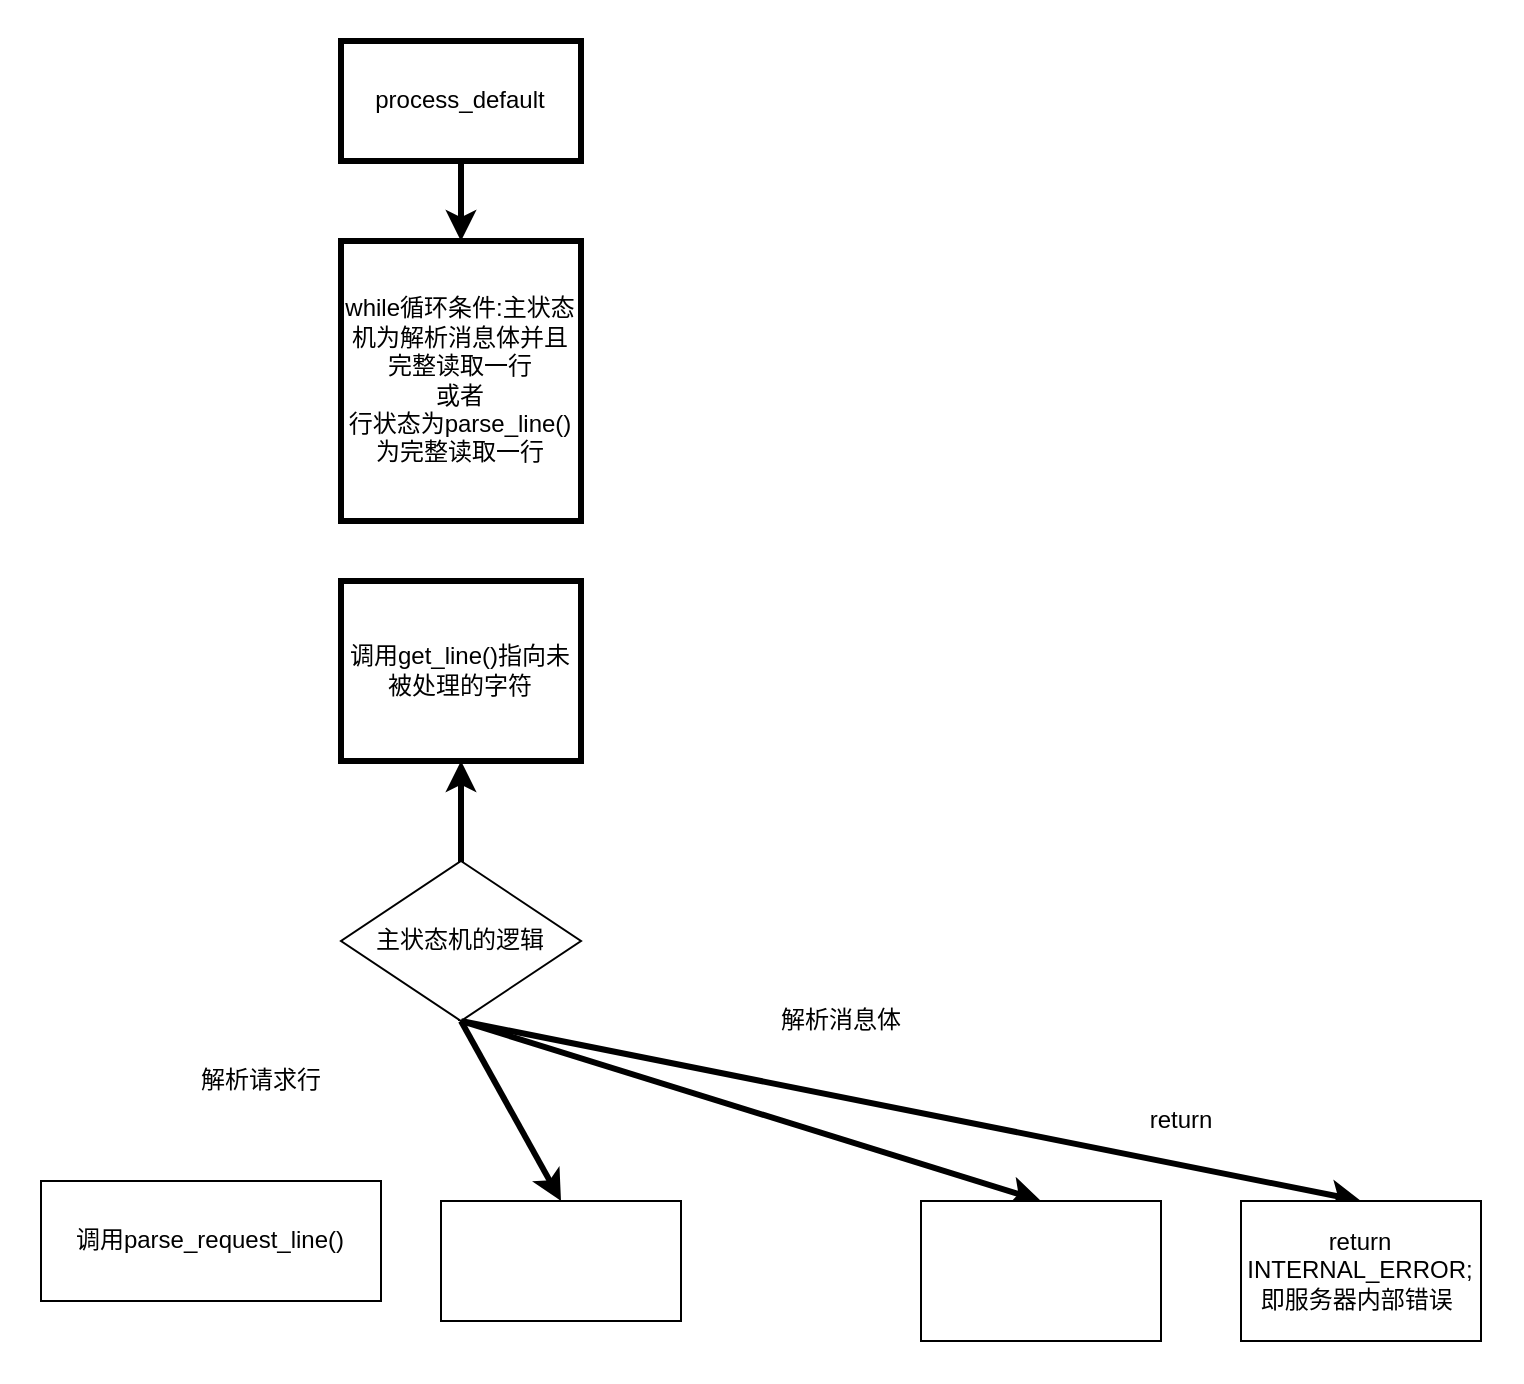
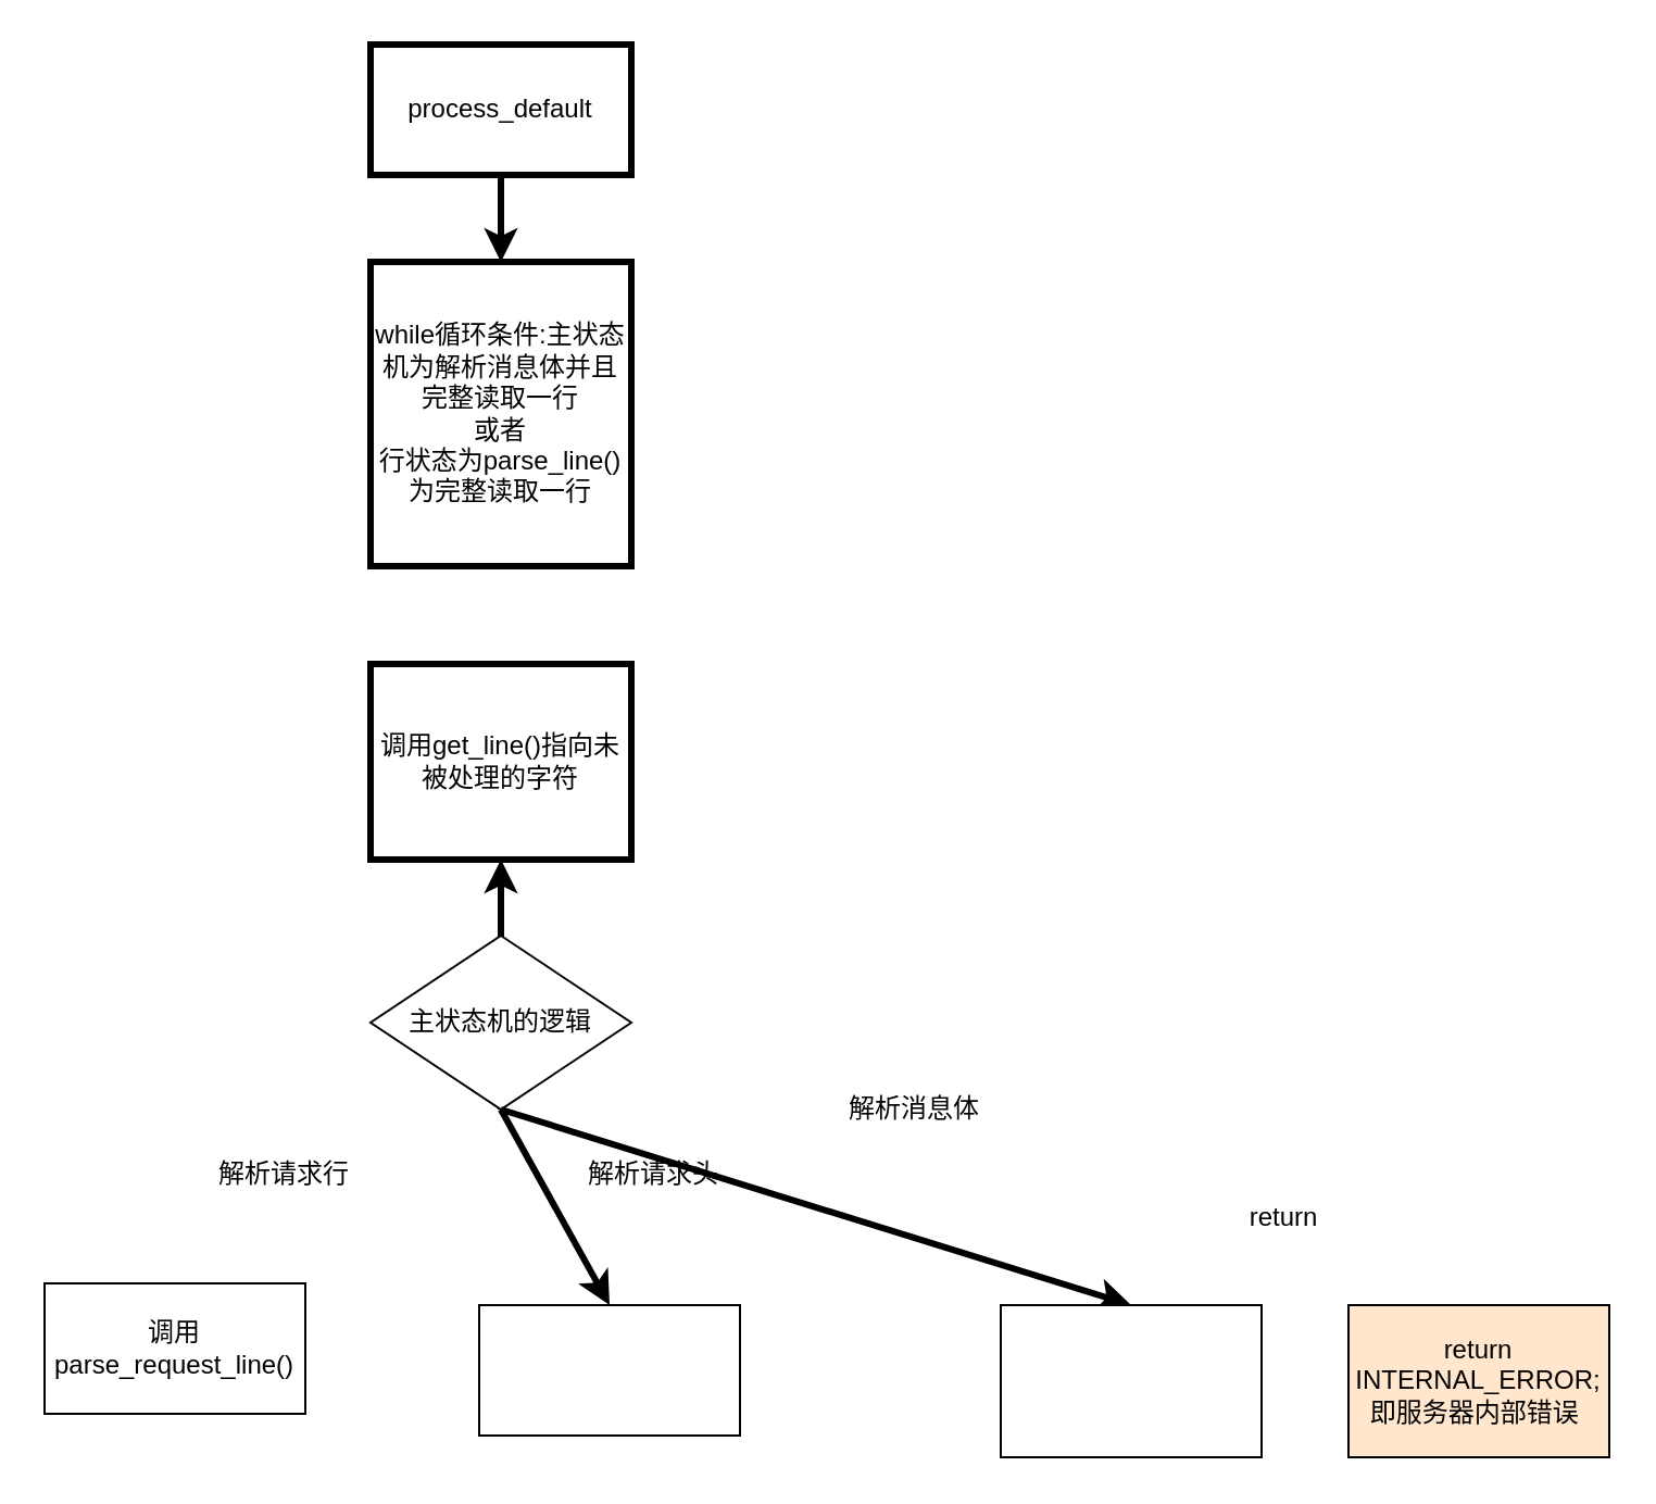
- <mxCell id="5" value="调用get_line()指向未被处理的字符" style="whiteSpace=wrap;html=1;strokeColor=#000000;strokeWidth=3;" vertex="1" parent="1"><mxGeometry x="170" y="290" width="120" height="90" as="geometry" /></mxCell>
+ <mxCell id="5" value="调用get_line()指向未被处理的字符" style="whiteSpace=wrap;html=1;strokeColor=#000000;strokeWidth=3;" vertex="1" parent="1"><mxGeometry x="170" y="305" width="120" height="90" as="geometry" /></mxCell>
+ <mxCell id="13" value="解析请求头" style="text;html=1;align=center;verticalAlign=middle;resizable=0;points=[];autosize=1;strokeColor=none;fillColor=none;fontColor=#000000;" vertex="1" parent="1"><mxGeometry x="260" y="530" width="80" height="20" as="geometry" /></mxCell>
- <mxCell id="8" style="edgeStyle=none;html=1;exitX=0.5;exitY=1;exitDx=0;exitDy=0;entryX=0.5;entryY=0;entryDx=0;entryDy=0;fontColor=#000000;strokeColor=#000000;strokeWidth=3;" edge="1" parent="1" source="9" target="17"><mxGeometry relative="1" as="geometry" /></mxCell>
- <mxCell id="10" value="调用parse_request_line()" style="whiteSpace=wrap;html=1;" vertex="1" parent="1"><mxGeometry x="20" y="590" width="170" height="60" as="geometry" /></mxCell>
+ <mxCell id="10" value="调用parse_request_line()" style="whiteSpace=wrap;html=1;" vertex="1" parent="1"><mxGeometry x="20" y="590" width="120" height="60" as="geometry" /></mxCell>
- <mxCell id="17" value="return INTERNAL_ERROR;&lt;br&gt;即服务器内部错误&amp;nbsp;" style="whiteSpace=wrap;html=1;" vertex="1" parent="1"><mxGeometry x="620" y="600" width="120" height="70" as="geometry" /></mxCell>
+ <mxCell id="17" value="return INTERNAL_ERROR;&lt;br&gt;即服务器内部错误&amp;nbsp;" style="whiteSpace=wrap;html=1;fillColor=#ffe6cc;" vertex="1" parent="1"><mxGeometry x="620" y="600" width="120" height="70" as="geometry" /></mxCell>
